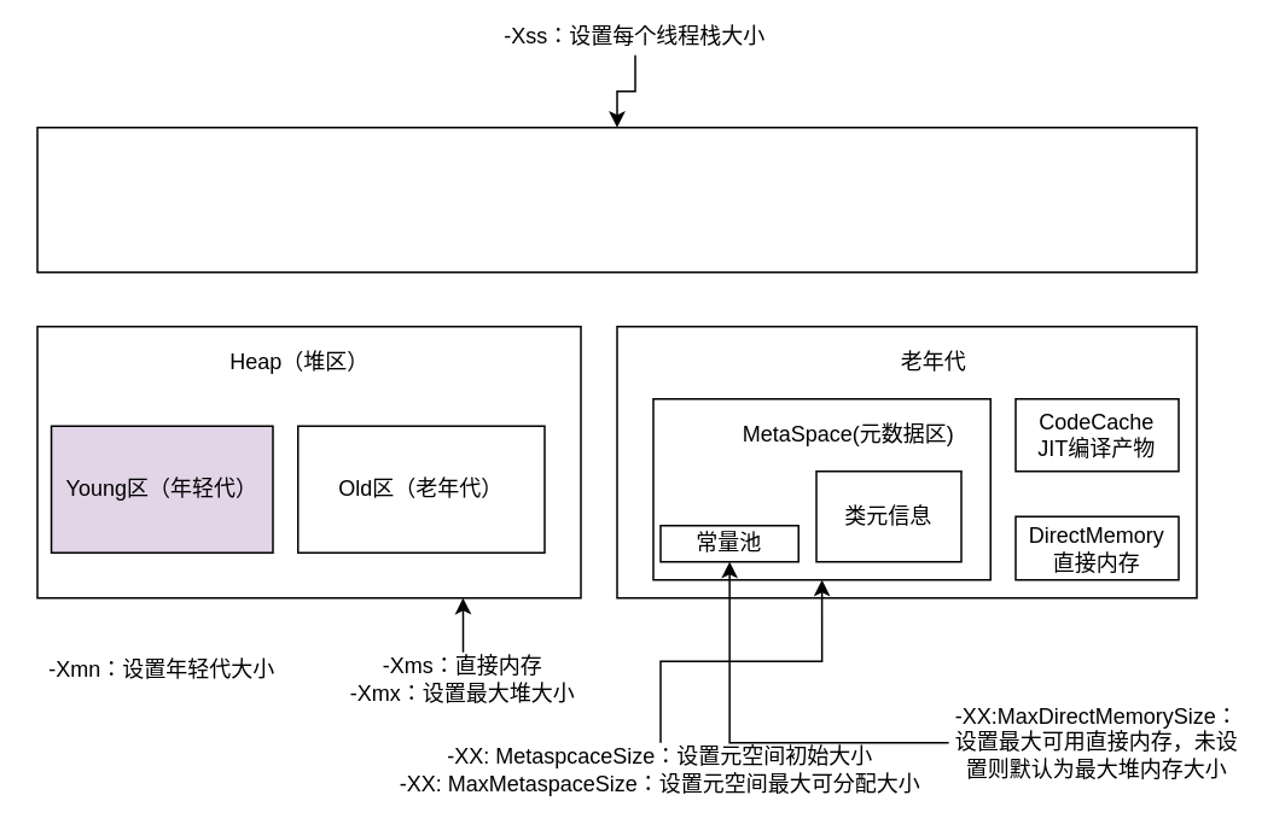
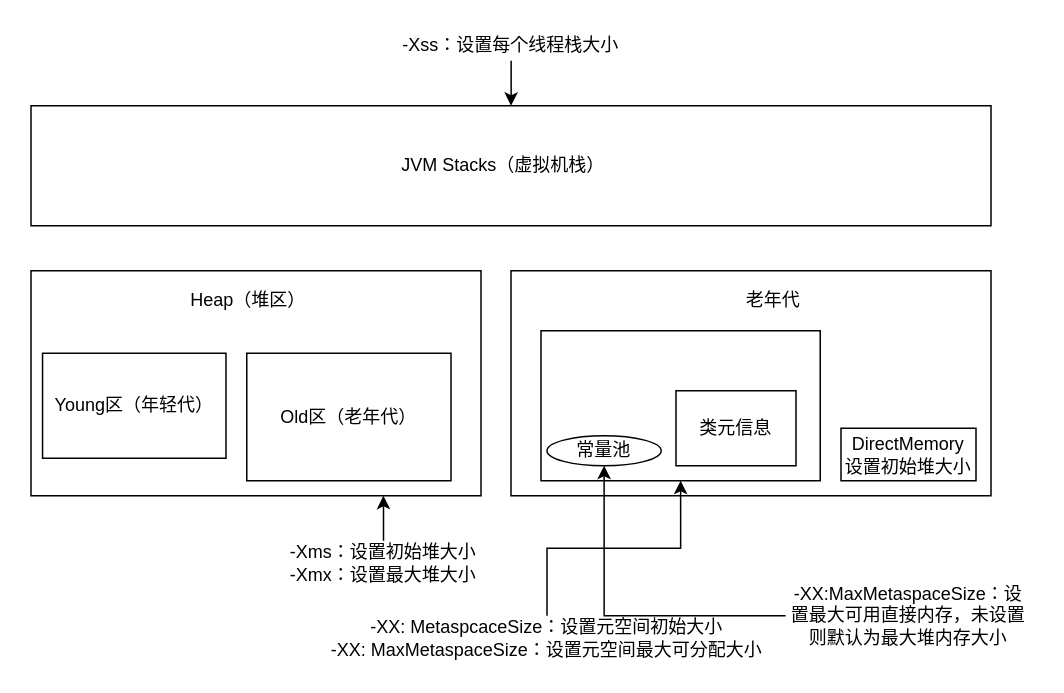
- <mxCell id="18" value="-Xss：设置每个线程栈大小" style="text;html=1;strokeColor=none;fillColor=none;align=center;verticalAlign=middle;whiteSpace=wrap;rounded=0;" vertex="1" parent="1"><mxGeometry x="263.85" y="10" width="172.3" height="20" as="geometry" /></mxCell>
+ <mxCell id="18" value="-Xss：设置每个线程栈大小" style="text;html=1;strokeColor=none;fillColor=none;align=center;verticalAlign=middle;whiteSpace=wrap;rounded=0;" vertex="1" parent="1"><mxGeometry x="253.85" y="20" width="172.3" height="20" as="geometry" /></mxCell>
+ <mxCell id="5" value="JVM Stacks（虚拟机栈）" style="text;html=1;strokeColor=none;fillColor=none;align=center;verticalAlign=middle;whiteSpace=wrap;rounded=0;" vertex="1" parent="1"><mxGeometry x="240" y="100" width="190" height="20" as="geometry" /></mxCell>
- <mxCell id="9" value="MetaSpace(元数据区)" style="text;html=1;strokeColor=none;fillColor=none;align=center;verticalAlign=middle;whiteSpace=wrap;rounded=0;" vertex="1" parent="1"><mxGeometry x="408.08" y="230" width="120" height="20" as="geometry" /></mxCell>
- <mxCell id="10" value="CodeCache&lt;br&gt;JIT编译产物" style="rounded=0;whiteSpace=wrap;html=1;" vertex="1" parent="1"><mxGeometry x="560" y="220" width="90" height="40" as="geometry" /></mxCell>
- <mxCell id="15" value="Young区（年轻代）" style="rounded=0;whiteSpace=wrap;html=1;fillColor=#e1d5e7;" vertex="1" parent="1"><mxGeometry x="27.7" y="235" width="122.3" height="70" as="geometry" /></mxCell>
+ <mxCell id="15" value="Young区（年轻代）" style="rounded=0;whiteSpace=wrap;html=1;" vertex="1" parent="1"><mxGeometry x="27.7" y="235" width="122.3" height="70" as="geometry" /></mxCell>
- <mxCell id="14" value="Old区（老年代）" style="rounded=0;whiteSpace=wrap;html=1;" vertex="1" parent="1"><mxGeometry x="163.85" y="235" width="136.15" height="70" as="geometry" /></mxCell>
+ <mxCell id="14" value="Old区（老年代）" style="rounded=0;whiteSpace=wrap;html=1;" vertex="1" parent="1"><mxGeometry x="163.85" y="235" width="136.15" height="85" as="geometry" /></mxCell>
- <mxCell id="13" value="常量池" style="rounded=0;whiteSpace=wrap;html=1;" vertex="1" parent="1"><mxGeometry x="364" y="290" width="76.15" height="20" as="geometry" /></mxCell>
+ <mxCell id="13" value="常量池" style="ellipse;whiteSpace=wrap;html=1;" vertex="1" parent="1"><mxGeometry x="364" y="290" width="76.15" height="20" as="geometry" /></mxCell>
- <mxCell id="11" value="DirectMemory&lt;br&gt;直接内存" style="rounded=0;whiteSpace=wrap;html=1;" vertex="1" parent="1"><mxGeometry x="560" y="285" width="90" height="35" as="geometry" /></mxCell>
+ <mxCell id="11" value="DirectMemory&lt;br&gt;设置初始堆大小" style="rounded=0;whiteSpace=wrap;html=1;" vertex="1" parent="1"><mxGeometry x="560" y="285" width="90" height="35" as="geometry" /></mxCell>
- <mxCell id="16" value="-Xmn：设置年轻代大小" style="text;html=1;strokeColor=none;fillColor=none;align=center;verticalAlign=middle;whiteSpace=wrap;rounded=0;" vertex="1" parent="1"><mxGeometry x="23.85" y="360" width="130" height="20" as="geometry" /></mxCell>
- <mxCell id="20" value="-Xms：直接内存&lt;br&gt;-Xmx：设置最大堆大小" style="text;html=1;strokeColor=none;fillColor=none;align=center;verticalAlign=middle;whiteSpace=wrap;rounded=0;" vertex="1" parent="1"><mxGeometry x="180" y="360" width="150" height="30" as="geometry" /></mxCell>
+ <mxCell id="20" value="-Xms：设置初始堆大小&lt;br&gt;-Xmx：设置最大堆大小" style="text;html=1;strokeColor=none;fillColor=none;align=center;verticalAlign=middle;whiteSpace=wrap;rounded=0;" vertex="1" parent="1"><mxGeometry x="180" y="360" width="150" height="30" as="geometry" /></mxCell>
- <mxCell id="24" value="-XX:MaxDirectMemorySize：设置最大可用直接内存，未设置则默认为最大堆内存大小&lt;br&gt;" style="text;html=1;strokeColor=none;fillColor=none;align=center;verticalAlign=middle;whiteSpace=wrap;rounded=0;" vertex="1" parent="1"><mxGeometry x="523.07" y="380" width="163.85" height="60" as="geometry" /></mxCell>
+ <mxCell id="24" value="-XX:MaxMetaspaceSize：设置最大可用直接内存，未设置则默认为最大堆内存大小&lt;br&gt;" style="text;html=1;strokeColor=none;fillColor=none;align=center;verticalAlign=middle;whiteSpace=wrap;rounded=0;" vertex="1" parent="1"><mxGeometry x="523.07" y="380" width="163.85" height="60" as="geometry" /></mxCell>
